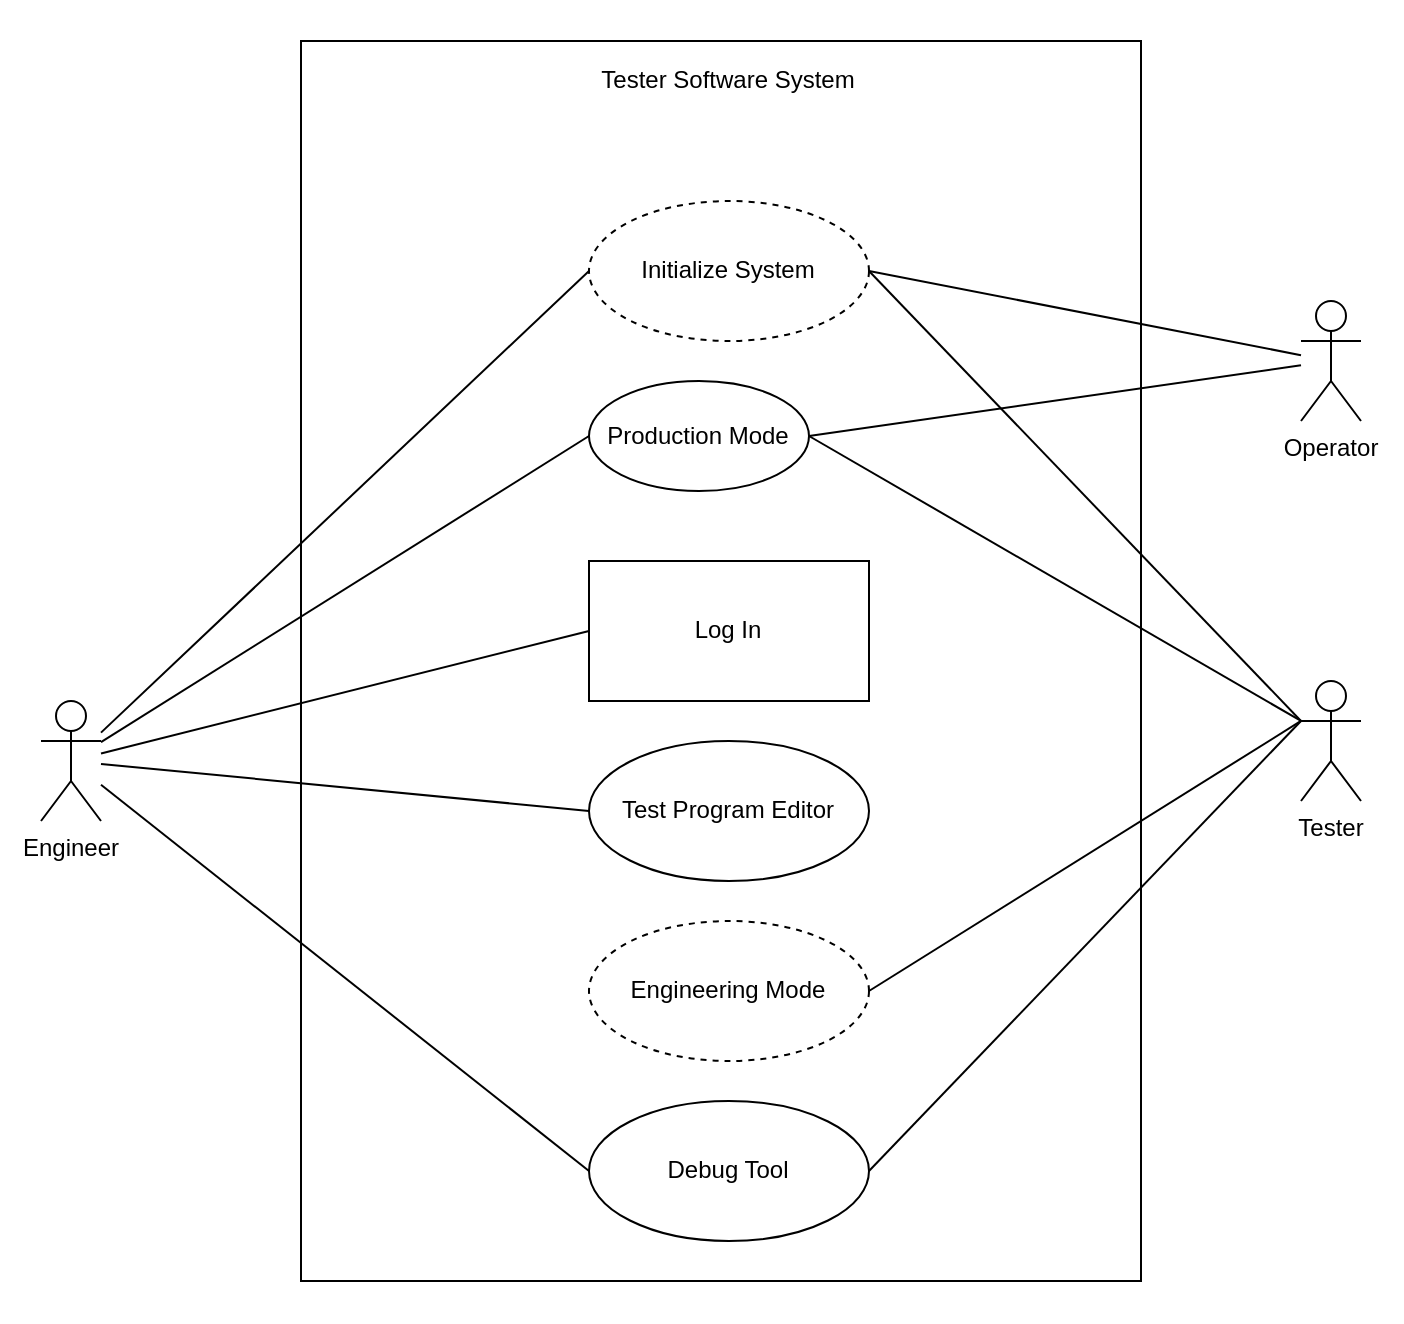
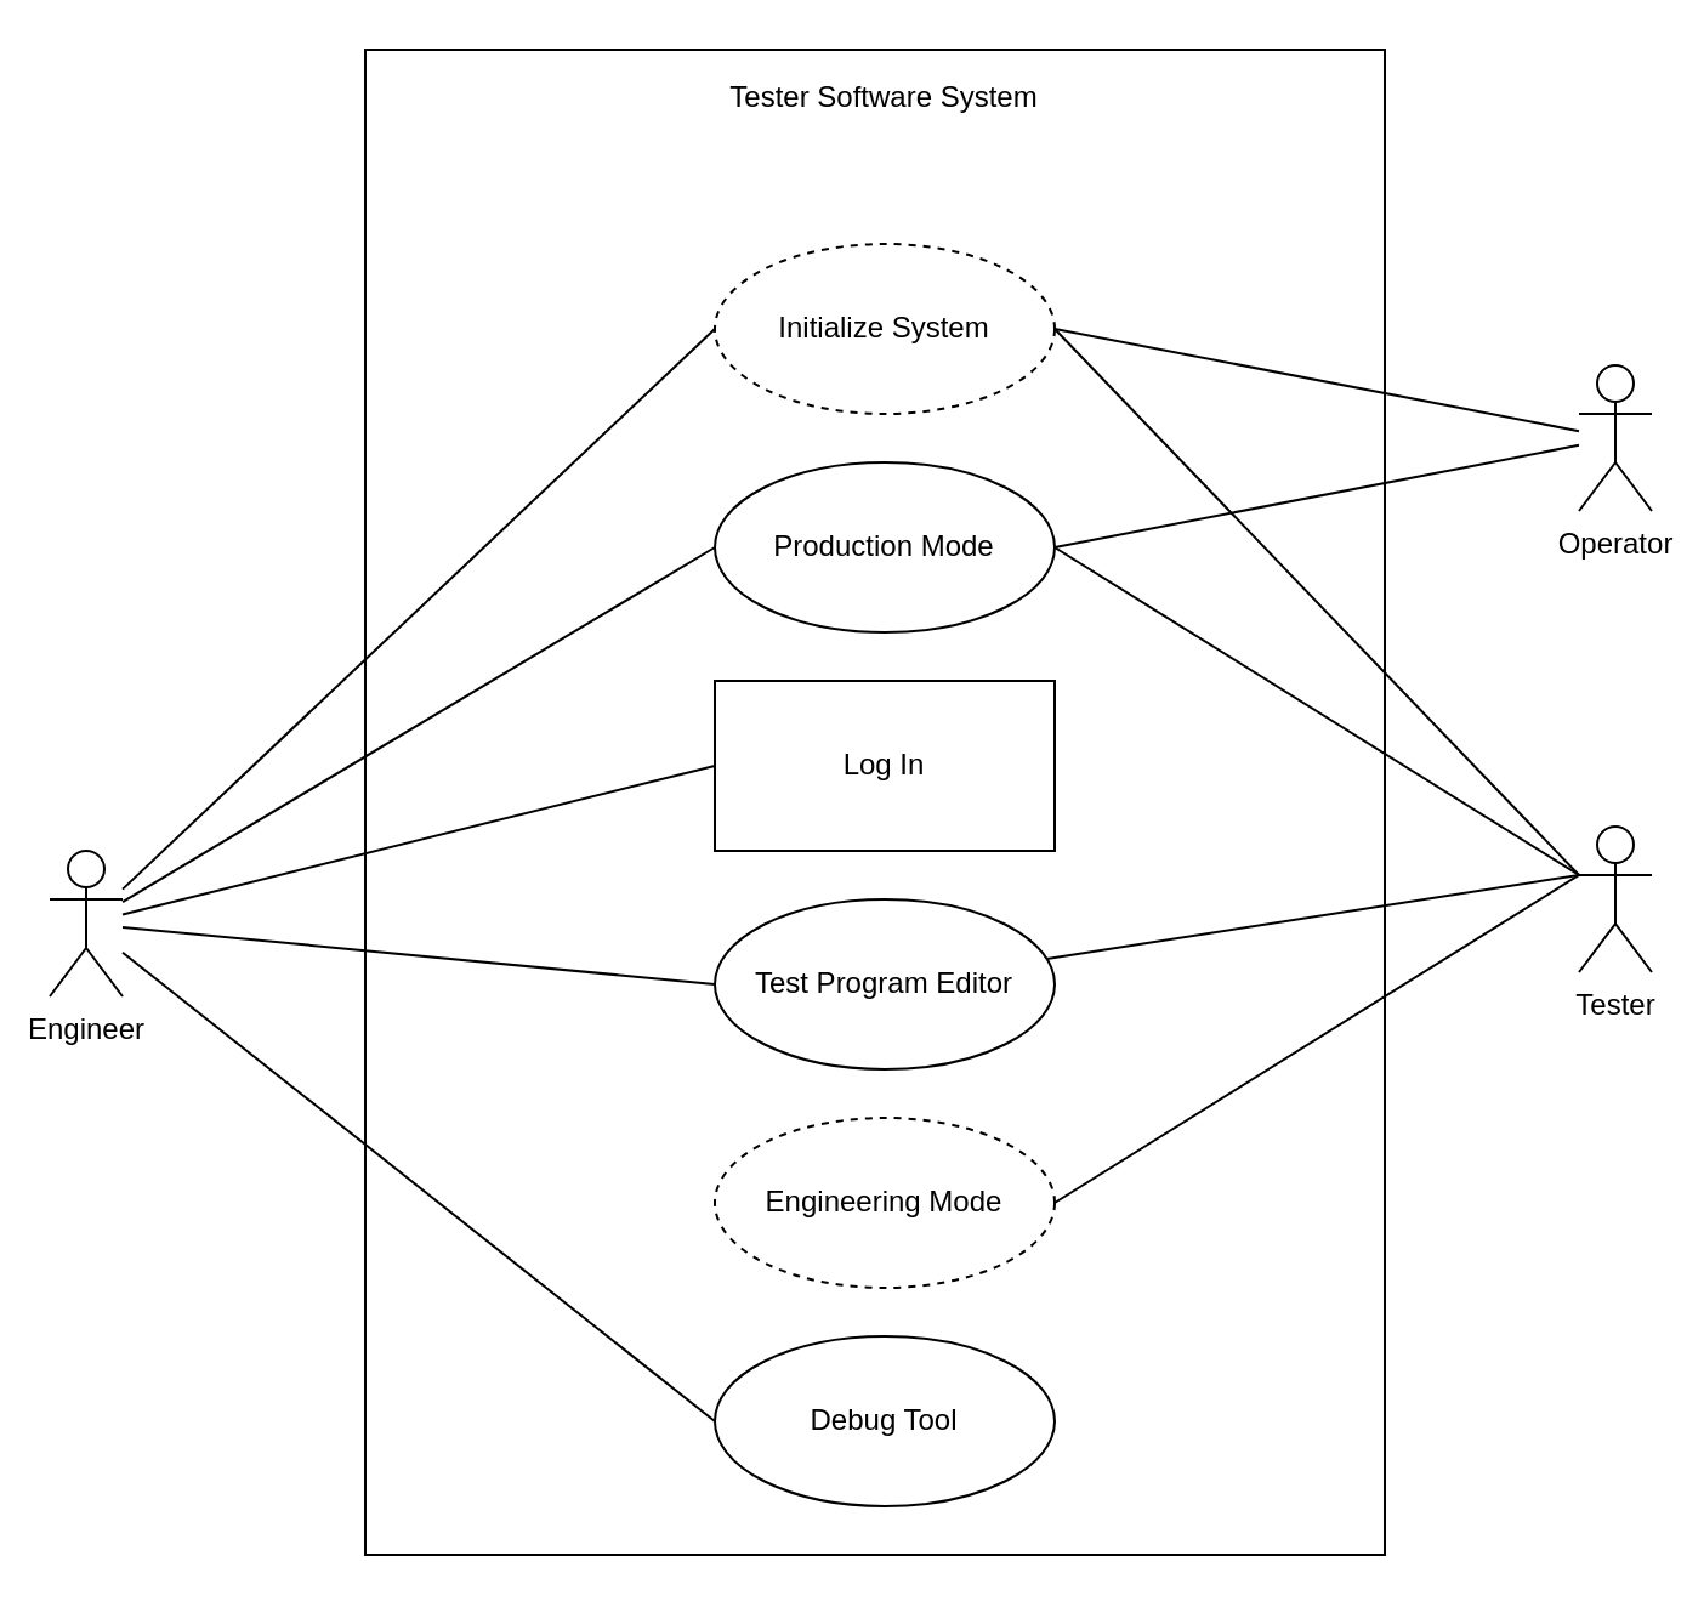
- <mxCell id="8" value="Production Mode" style="ellipse;whiteSpace=wrap;html=1;" parent="1" vertex="1"><mxGeometry x="294" y="190" width="110" height="55" as="geometry" /></mxCell>
+ <mxCell id="8" value="Production Mode" style="ellipse;whiteSpace=wrap;html=1;" parent="1" vertex="1"><mxGeometry x="294" y="190" width="140" height="70" as="geometry" /></mxCell>
- <mxCell id="23" value="" style="endArrow=none;html=1;entryX=1;entryY=0.5;entryDx=0;entryDy=0;exitX=0;exitY=0.333;exitDx=0;exitDy=0;exitPerimeter=0;" parent="1" source="19" target="12" edge="1"><mxGeometry width="50" height="50" relative="1" as="geometry"><mxPoint x="660" y="395" as="sourcePoint" /><mxPoint x="444" y="530" as="targetPoint" /></mxGeometry></mxCell>
+ <mxCell id="23" value="" style="endArrow=none;html=1;exitX=0;exitY=0.333;exitDx=0;exitDy=0;exitPerimeter=0;" parent="1" source="19" target="11" edge="1"><mxGeometry width="50" height="50" relative="1" as="geometry"><mxPoint x="660" y="395" as="sourcePoint" /><mxPoint x="444" y="530" as="targetPoint" /></mxGeometry></mxCell>
